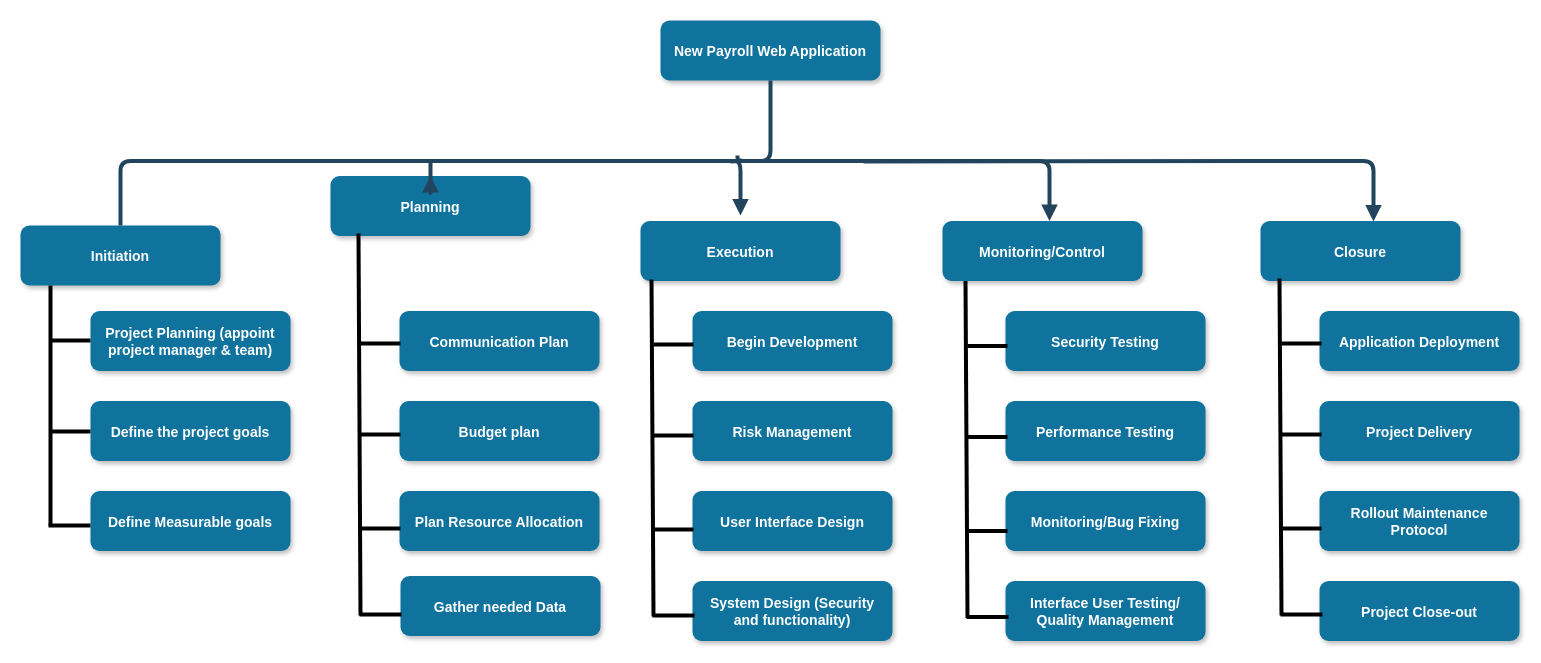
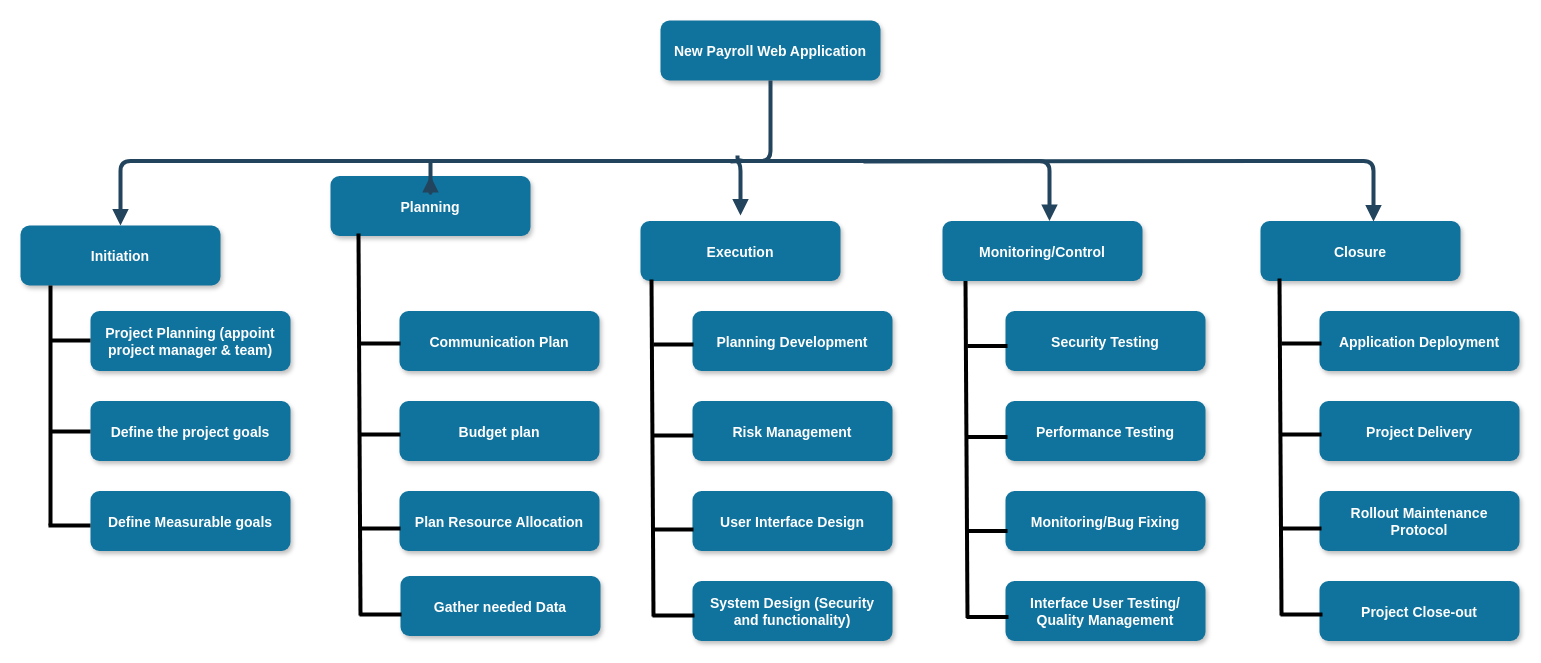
- <mxCell id="21" value="" style="edgeStyle=elbowEdgeStyle;elbow=vertical;strokeWidth=4;endArrow=none;endFill=1;fontStyle=1;strokeColor=#23445D;" parent="1" source="2" target="3" edge="1"><mxGeometry x="22" y="165.5" width="100" height="100" as="geometry"><mxPoint x="-128" y="-129.5" as="sourcePoint" /><mxPoint x="-28" y="-229.5" as="targetPoint" /><Array as="points"><mxPoint x="402" y="160.5" /></Array></mxGeometry></mxCell>
+ <mxCell id="21" value="" style="edgeStyle=elbowEdgeStyle;elbow=vertical;strokeWidth=4;endArrow=block;endFill=1;fontStyle=1;strokeColor=#23445D;" parent="1" source="2" target="3" edge="1"><mxGeometry x="22" y="165.5" width="100" height="100" as="geometry"><mxPoint x="-128" y="-129.5" as="sourcePoint" /><mxPoint x="-28" y="-229.5" as="targetPoint" /><Array as="points"><mxPoint x="402" y="160.5" /></Array></mxGeometry></mxCell>
- <mxCell id="12" value="Begin Development" style="rounded=1;fillColor=#10739E;strokeColor=none;shadow=1;gradientColor=none;fontStyle=1;fontColor=#FFFFFF;fontSize=14;" parent="1" vertex="1"><mxGeometry x="692" y="310.5" width="200" height="60" as="geometry" /></mxCell>
+ <mxCell id="12" value="Planning Development" style="rounded=1;fillColor=#10739E;strokeColor=none;shadow=1;gradientColor=none;fontStyle=1;fontColor=#FFFFFF;fontSize=14;" parent="1" vertex="1"><mxGeometry x="692" y="310.5" width="200" height="60" as="geometry" /></mxCell>
